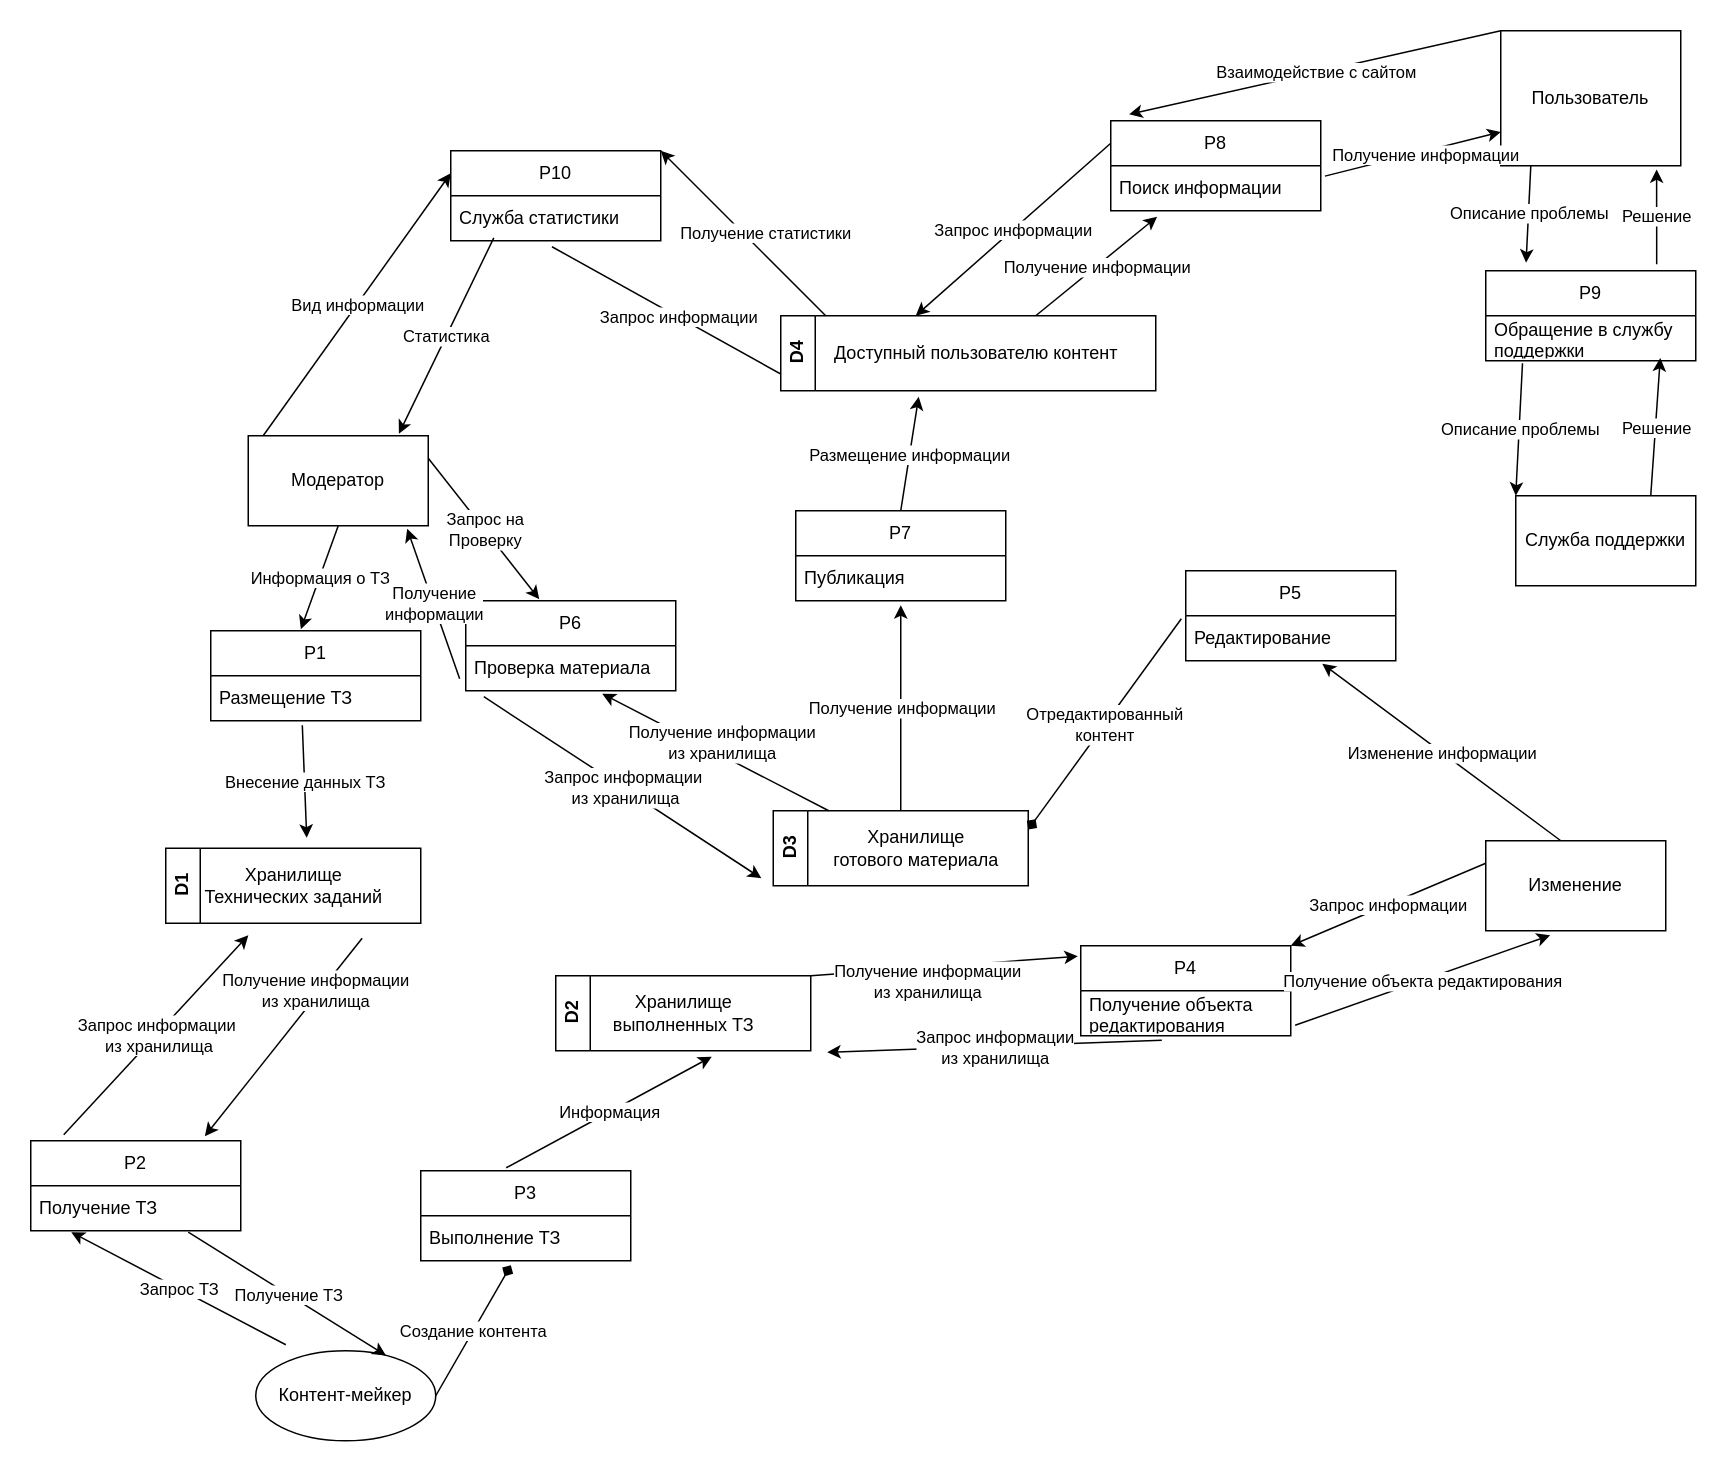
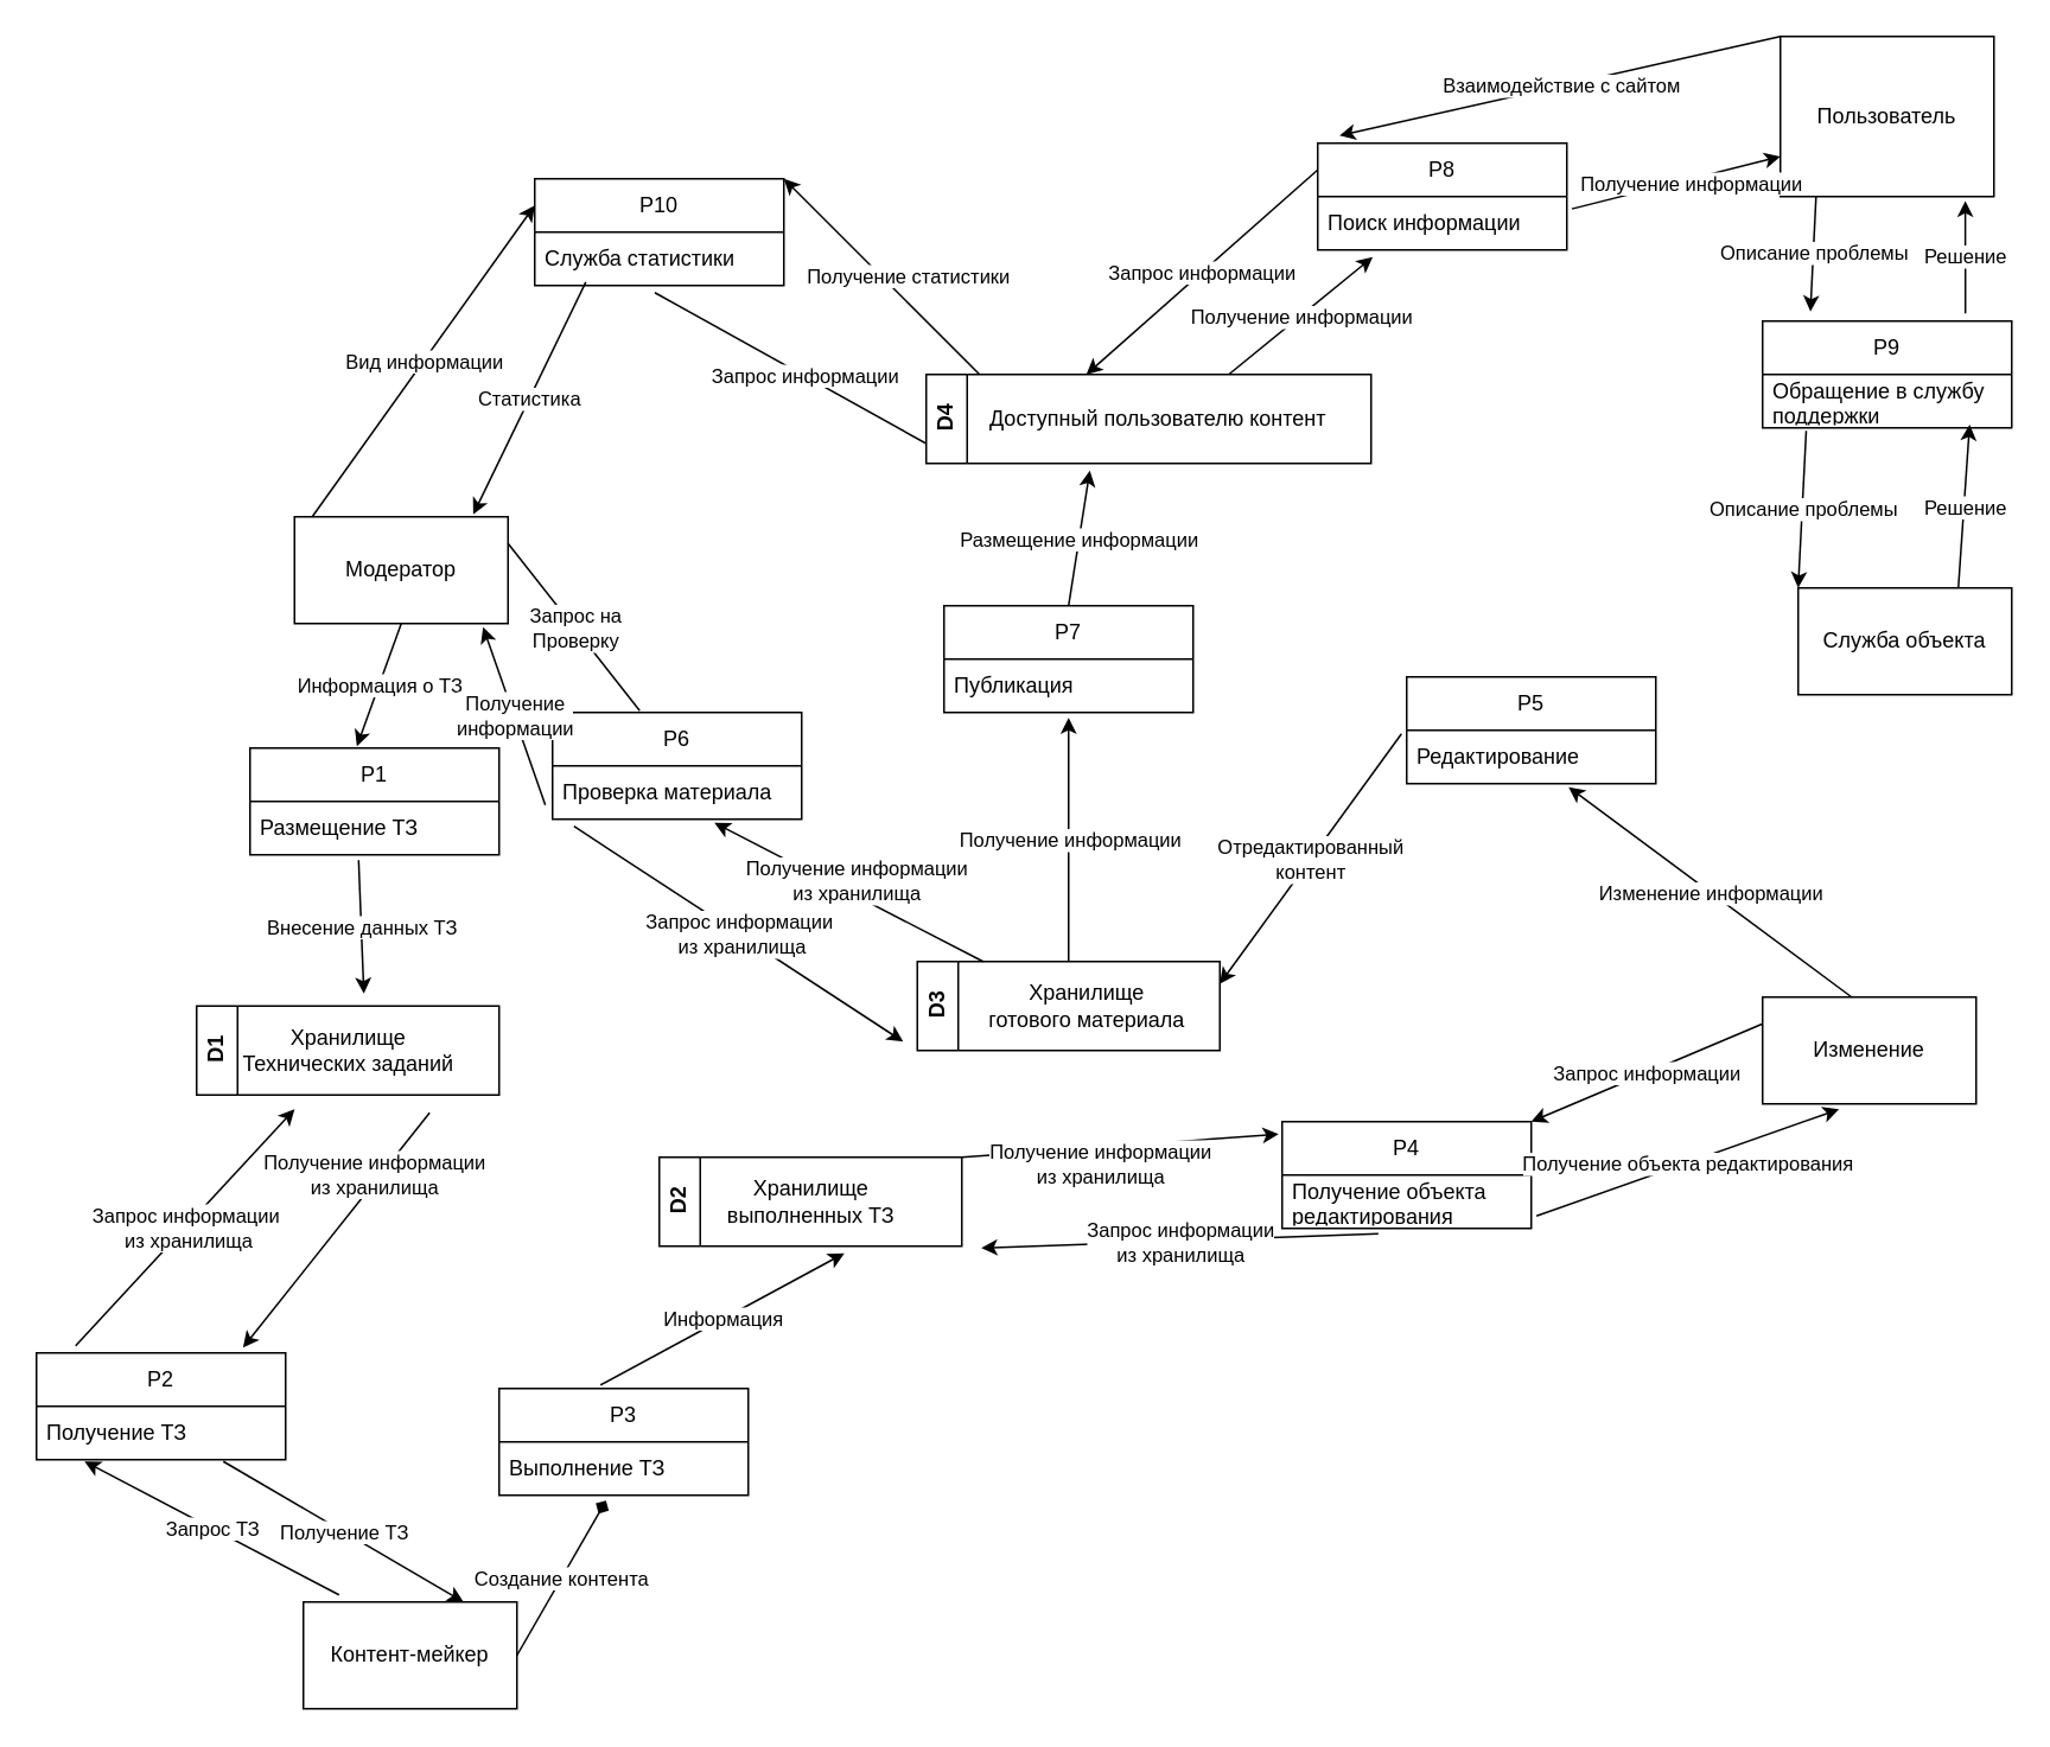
- <mxCell id="82" value="Служба поддержки" style="rounded=0;whiteSpace=wrap;html=1;" vertex="1" parent="1"><mxGeometry x="1010" y="330" width="120" height="60" as="geometry" /></mxCell>
+ <mxCell id="82" value="Служба объекта" style="rounded=0;whiteSpace=wrap;html=1;" vertex="1" parent="1"><mxGeometry x="1010" y="330" width="120" height="60" as="geometry" /></mxCell>
- <mxCell id="47" value="" style="endArrow=classic;html=1;rounded=0;exitX=1;exitY=0.25;exitDx=0;exitDy=0;entryX=0.35;entryY=-0.017;entryDx=0;entryDy=0;entryPerimeter=0;" edge="1" parent="1" source="2" target="43"><mxGeometry relative="1" as="geometry"><mxPoint x="280" y="630" as="sourcePoint" /><mxPoint x="380" y="630" as="targetPoint" /></mxGeometry></mxCell>
+ <mxCell id="47" value="" style="endArrow=none;html=1;rounded=0;exitX=1;exitY=0.25;exitDx=0;exitDy=0;entryX=0.35;entryY=-0.017;entryDx=0;entryDy=0;entryPerimeter=0;" edge="1" parent="1" source="2" target="43"><mxGeometry relative="1" as="geometry"><mxPoint x="280" y="630" as="sourcePoint" /><mxPoint x="380" y="630" as="targetPoint" /></mxGeometry></mxCell>
- <mxCell id="41" value="" style="endArrow=diamond;html=1;rounded=0;exitX=-0.021;exitY=0.067;exitDx=0;exitDy=0;exitPerimeter=0;entryX=1;entryY=0.25;entryDx=0;entryDy=0;" edge="1" parent="1" source="38" target="95"><mxGeometry relative="1" as="geometry"><mxPoint x="280" y="630" as="sourcePoint" /><mxPoint x="650.98" y="563" as="targetPoint" /></mxGeometry></mxCell>
+ <mxCell id="41" value="" style="endArrow=classic;html=1;rounded=0;exitX=-0.021;exitY=0.067;exitDx=0;exitDy=0;exitPerimeter=0;entryX=1;entryY=0.25;entryDx=0;entryDy=0;" edge="1" parent="1" source="38" target="95"><mxGeometry relative="1" as="geometry"><mxPoint x="280" y="630" as="sourcePoint" /><mxPoint x="650.98" y="563" as="targetPoint" /></mxGeometry></mxCell>
- <mxCell id="9" value="Контент-мейкер" style="ellipse;whiteSpace=wrap;html=1;" vertex="1" parent="1"><mxGeometry x="170" y="900" width="120" height="60" as="geometry" /></mxCell>
+ <mxCell id="9" value="Контент-мейкер" style="rounded=0;whiteSpace=wrap;html=1;" vertex="1" parent="1"><mxGeometry x="170" y="900" width="120" height="60" as="geometry" /></mxCell>
